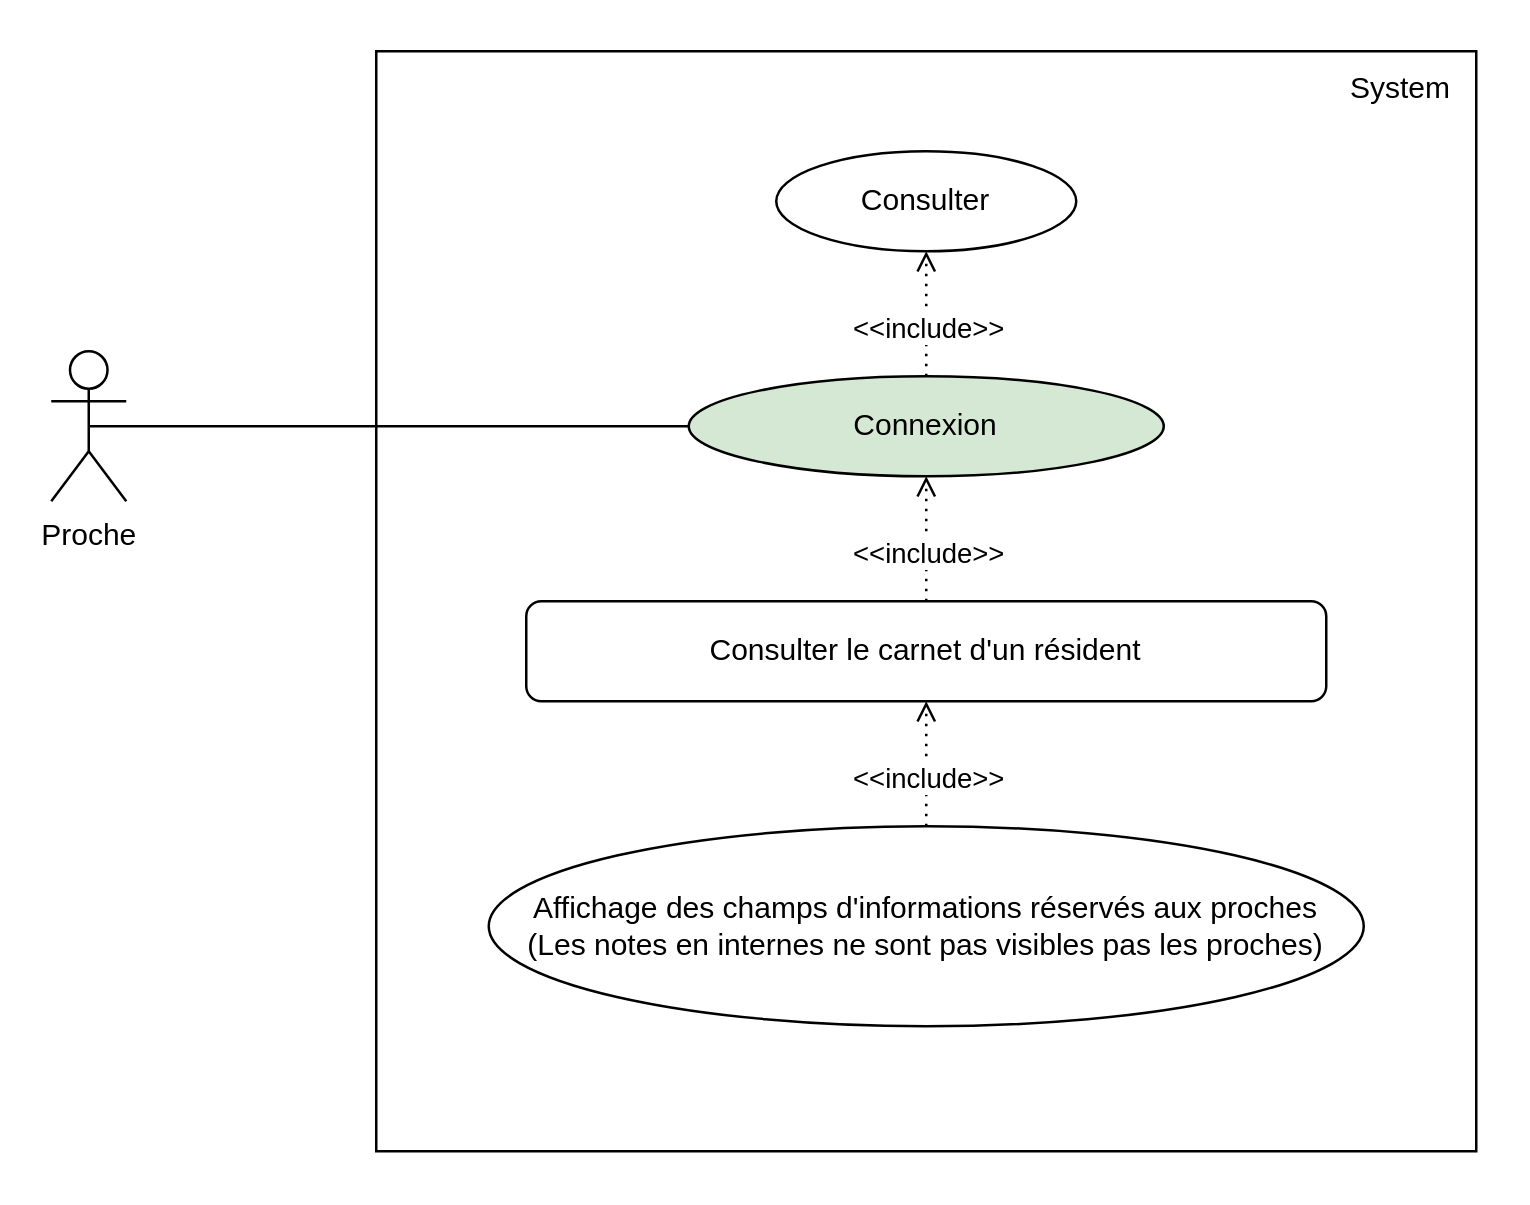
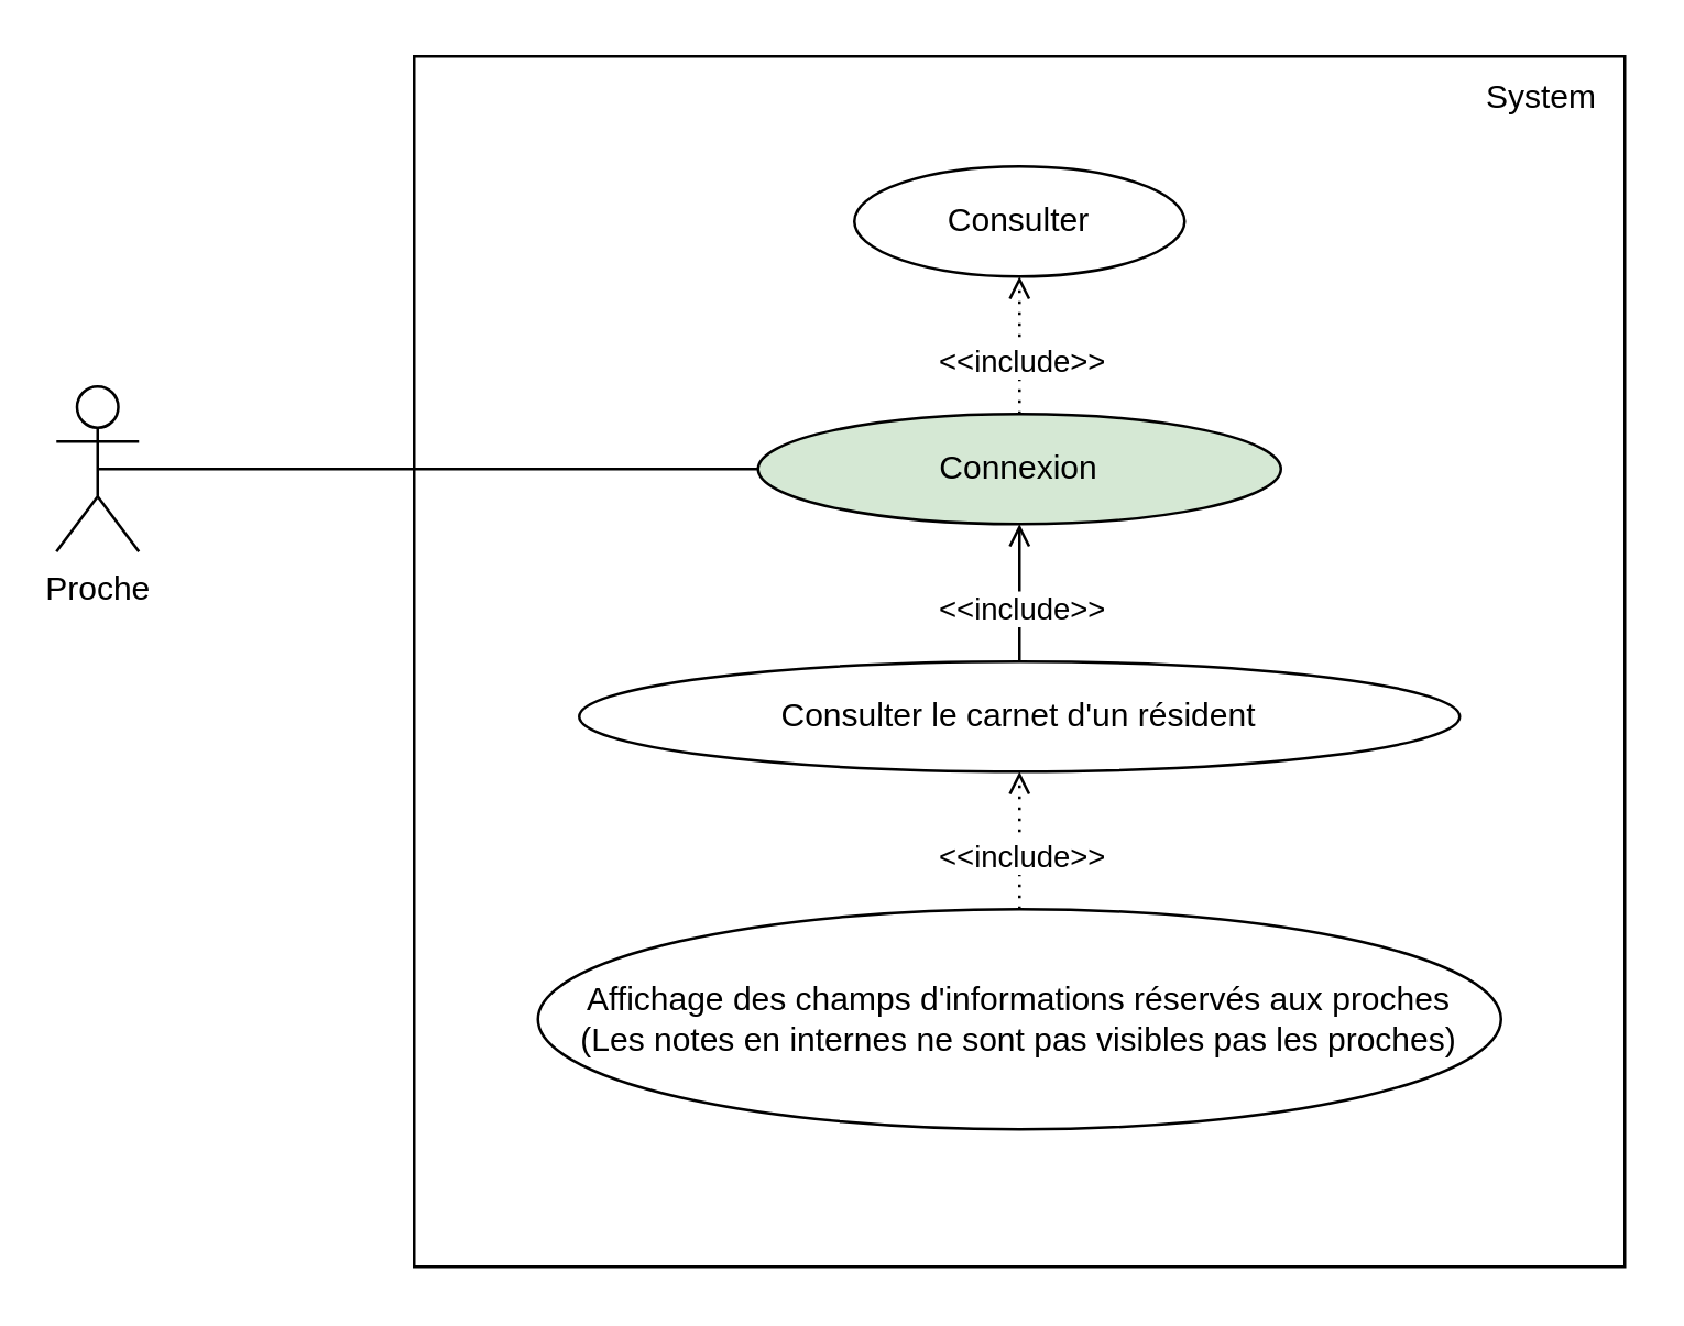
- <mxCell id="7" value="" style="endArrow=open;dashed=1;html=1;dashPattern=1 3;strokeWidth=1;rounded=0;startArrow=none;startFill=0;endFill=0;" edge="1" parent="1" source="6" target="5"><mxGeometry width="50" height="50" relative="1" as="geometry"><mxPoint x="370.01" y="160" as="sourcePoint" /><mxPoint x="370.01" y="110" as="targetPoint" /></mxGeometry></mxCell>
+ <mxCell id="7" value="" style="endArrow=open;dashed=0;html=1;dashPattern=1 3;strokeWidth=1;rounded=0;startArrow=none;startFill=0;endFill=0;" edge="1" parent="1" source="6" target="5"><mxGeometry width="50" height="50" relative="1" as="geometry"><mxPoint x="370.01" y="160" as="sourcePoint" /><mxPoint x="370.01" y="110" as="targetPoint" /></mxGeometry></mxCell>
- <mxCell id="6" value="Consulter le carnet d'un résident" style="whiteSpace=wrap;html=1;rounded=1;" vertex="1" parent="1"><mxGeometry x="210" y="240" width="320" height="40" as="geometry" /></mxCell>
+ <mxCell id="6" value="Consulter le carnet d'un résident" style="ellipse;whiteSpace=wrap;html=1;" vertex="1" parent="1"><mxGeometry x="210" y="240" width="320" height="40" as="geometry" /></mxCell>
